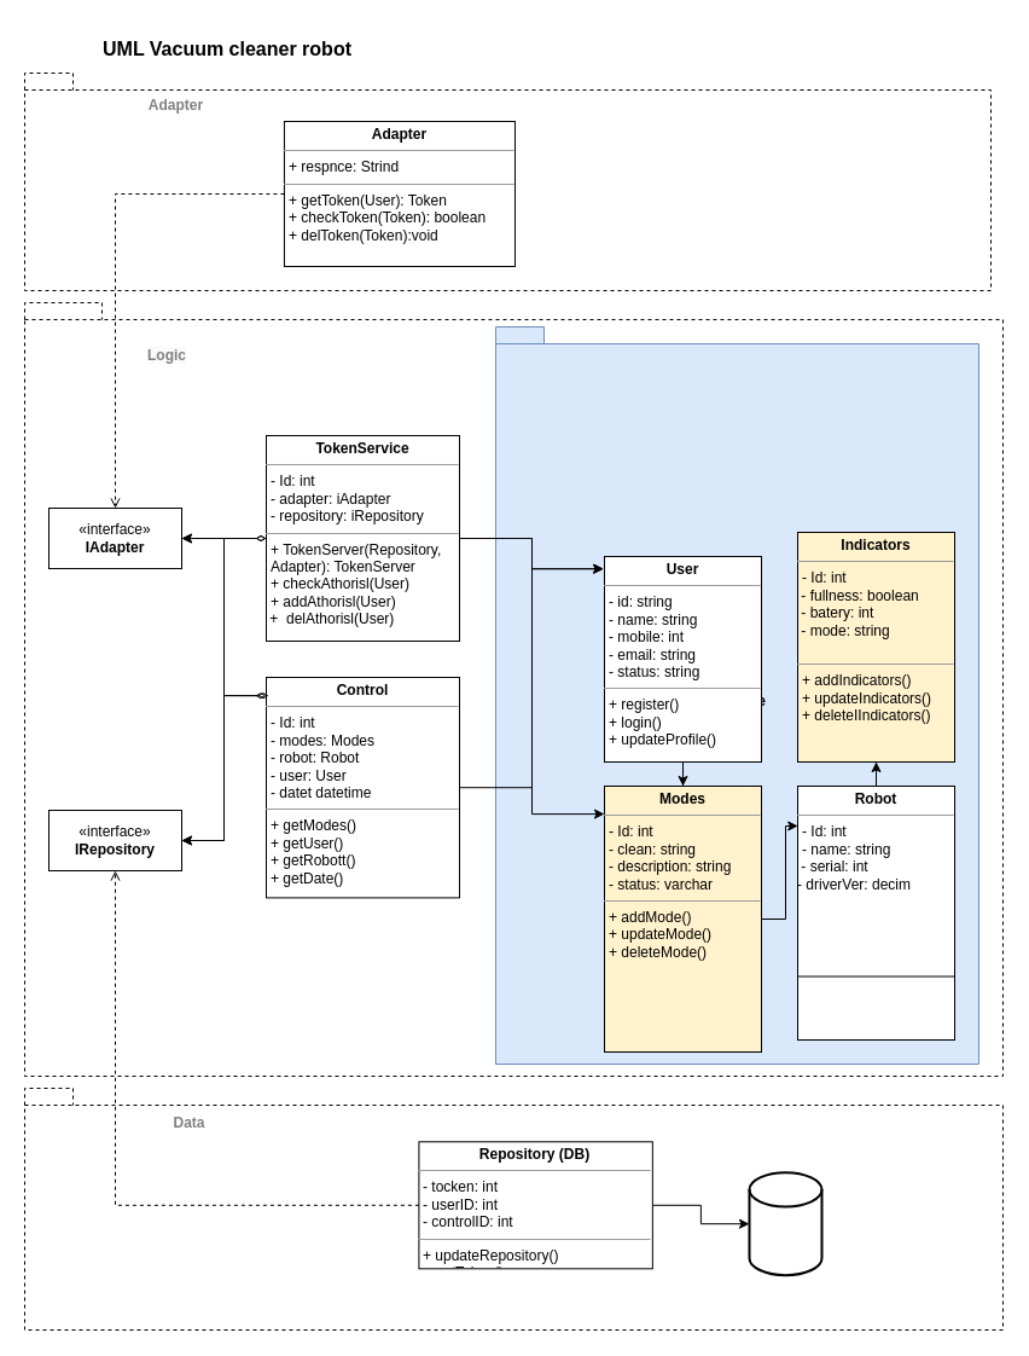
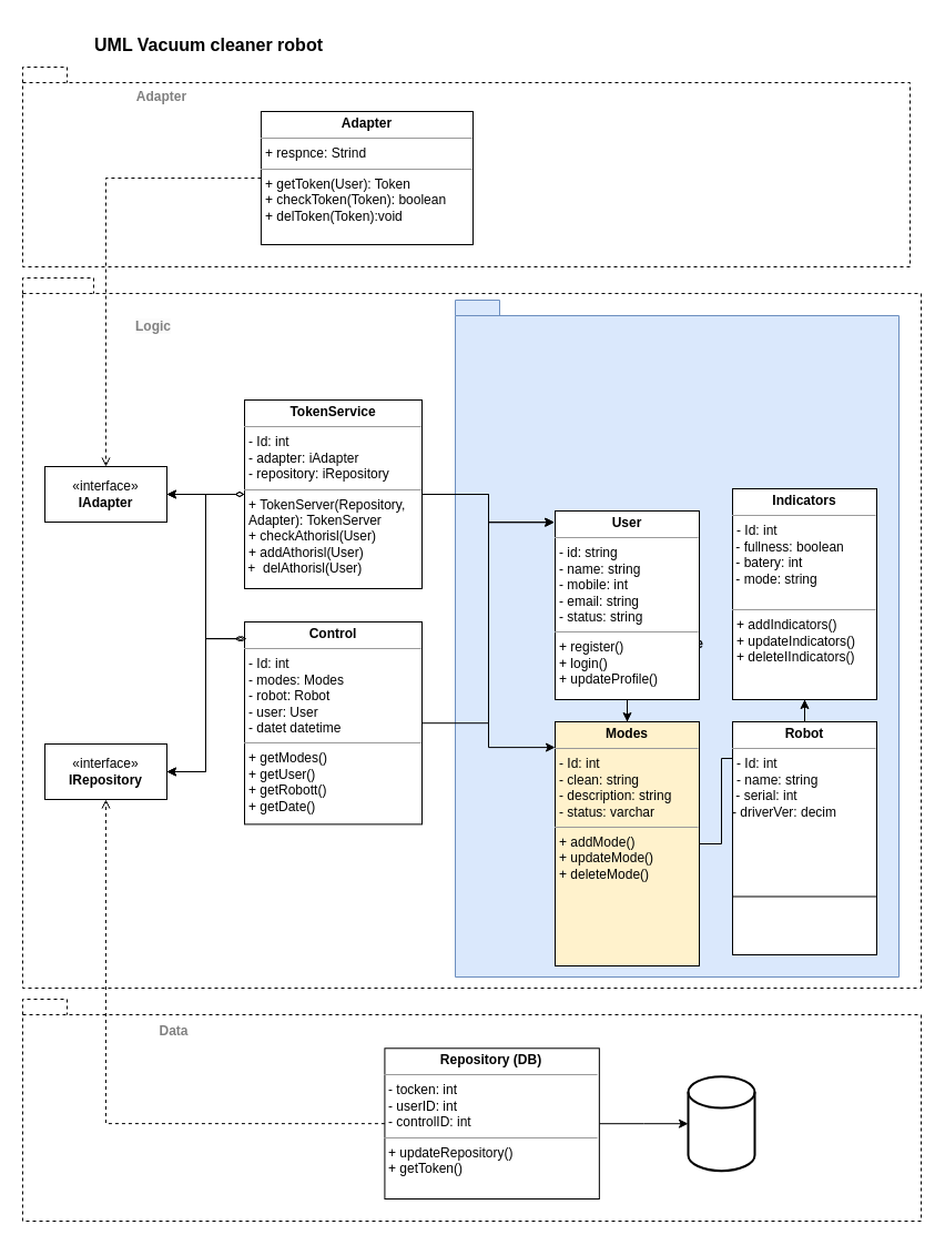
- <mxCell id="33" value="&lt;p style=&quot;margin:0px;margin-top:4px;text-align:center;&quot;&gt;&lt;b&gt;Indicators&lt;/b&gt;&lt;br&gt;&lt;/p&gt;&lt;hr size=&quot;1&quot;&gt;&lt;p style=&quot;margin:0px;margin-left:4px;&quot;&gt;- Id: int&lt;span style=&quot;background-color: initial;&quot;&gt;&amp;nbsp;&lt;/span&gt;&lt;/p&gt;&amp;nbsp;- fullness: boolean&lt;br&gt;&amp;nbsp;- batery: int&lt;br&gt;&amp;nbsp;- mode: string&lt;p style=&quot;margin:0px;margin-left:4px;&quot;&gt;&lt;br&gt;&lt;/p&gt;&lt;hr size=&quot;1&quot;&gt;&lt;p style=&quot;border-color: var(--border-color); margin: 0px 0px 0px 4px;&quot;&gt;+ add&lt;span style=&quot;border-color: var(--border-color); text-align: center;&quot;&gt;Indicators&lt;/span&gt;()&lt;/p&gt;&lt;p style=&quot;border-color: var(--border-color); margin: 0px 0px 0px 4px;&quot;&gt;+ updateIndicators()&lt;/p&gt;&lt;p style=&quot;border-color: var(--border-color); margin: 0px 0px 0px 4px;&quot;&gt;+ deleteIIndicators()&lt;/p&gt;" style="verticalAlign=top;align=left;overflow=fill;fontSize=12;fontFamily=Helvetica;html=1;whiteSpace=wrap;fillColor=#fff2cc;" parent="1" vertex="1"><mxGeometry x="660" y="440" width="130" height="190" as="geometry" /></mxCell>
+ <mxCell id="33" value="&lt;p style=&quot;margin:0px;margin-top:4px;text-align:center;&quot;&gt;&lt;b&gt;Indicators&lt;/b&gt;&lt;br&gt;&lt;/p&gt;&lt;hr size=&quot;1&quot;&gt;&lt;p style=&quot;margin:0px;margin-left:4px;&quot;&gt;- Id: int&lt;span style=&quot;background-color: initial;&quot;&gt;&amp;nbsp;&lt;/span&gt;&lt;/p&gt;&amp;nbsp;- fullness: boolean&lt;br&gt;&amp;nbsp;- batery: int&lt;br&gt;&amp;nbsp;- mode: string&lt;p style=&quot;margin:0px;margin-left:4px;&quot;&gt;&lt;br&gt;&lt;/p&gt;&lt;hr size=&quot;1&quot;&gt;&lt;p style=&quot;border-color: var(--border-color); margin: 0px 0px 0px 4px;&quot;&gt;+ add&lt;span style=&quot;border-color: var(--border-color); text-align: center;&quot;&gt;Indicators&lt;/span&gt;()&lt;/p&gt;&lt;p style=&quot;border-color: var(--border-color); margin: 0px 0px 0px 4px;&quot;&gt;+ updateIndicators()&lt;/p&gt;&lt;p style=&quot;border-color: var(--border-color); margin: 0px 0px 0px 4px;&quot;&gt;+ deleteIIndicators()&lt;/p&gt;" style="verticalAlign=top;align=left;overflow=fill;fontSize=12;fontFamily=Helvetica;html=1;whiteSpace=wrap;" parent="1" vertex="1"><mxGeometry x="660" y="440" width="130" height="190" as="geometry" /></mxCell>
- <mxCell id="34" style="edgeStyle=orthogonalEdgeStyle;rounded=0;orthogonalLoop=1;jettySize=auto;html=1;entryX=0.002;entryY=0.157;entryDx=0;entryDy=0;entryPerimeter=0;" parent="1" source="26" target="28" edge="1"><mxGeometry relative="1" as="geometry" /></mxCell>
+ <mxCell id="34" style="edgeStyle=orthogonalEdgeStyle;rounded=0;orthogonalLoop=1;jettySize=auto;html=1;entryX=0.002;entryY=0.157;entryDx=0;entryDy=0;entryPerimeter=0;endArrow=none;" parent="1" source="26" target="28" edge="1"><mxGeometry relative="1" as="geometry" /></mxCell>
- <mxCell id="8" value="&lt;p style=&quot;margin:0px;margin-top:4px;text-align:center;&quot;&gt;&lt;b style=&quot;border-color: var(--border-color);&quot;&gt;Repository (DB)&lt;/b&gt;&lt;br&gt;&lt;/p&gt;&lt;hr size=&quot;1&quot;&gt;&lt;p style=&quot;margin:0px;margin-left:4px;&quot;&gt;&lt;span style=&quot;background-color: initial;&quot;&gt;- tocken: int&lt;/span&gt;&lt;br&gt;&lt;/p&gt;&lt;p style=&quot;margin:0px;margin-left:4px;&quot;&gt;- userID: int&lt;/p&gt;&lt;p style=&quot;margin:0px;margin-left:4px;&quot;&gt;- controlID: int&lt;/p&gt;&lt;hr size=&quot;1&quot;&gt;&lt;p style=&quot;margin:0px;margin-left:4px;&quot;&gt;+ updateRepository()&lt;br&gt;&lt;/p&gt;&lt;p style=&quot;margin:0px;margin-left:4px;&quot;&gt;+ getToken()&lt;/p&gt;" style="verticalAlign=top;align=left;overflow=fill;fontSize=12;fontFamily=Helvetica;html=1;whiteSpace=wrap;" parent="4" vertex="1"><mxGeometry x="326.42" y="44.29" width="193.43" height="105" as="geometry" /></mxCell>
+ <mxCell id="8" value="&lt;p style=&quot;margin:0px;margin-top:4px;text-align:center;&quot;&gt;&lt;b style=&quot;border-color: var(--border-color);&quot;&gt;Repository (DB)&lt;/b&gt;&lt;br&gt;&lt;/p&gt;&lt;hr size=&quot;1&quot;&gt;&lt;p style=&quot;margin:0px;margin-left:4px;&quot;&gt;&lt;span style=&quot;background-color: initial;&quot;&gt;- tocken: int&lt;/span&gt;&lt;br&gt;&lt;/p&gt;&lt;p style=&quot;margin:0px;margin-left:4px;&quot;&gt;- userID: int&lt;/p&gt;&lt;p style=&quot;margin:0px;margin-left:4px;&quot;&gt;- controlID: int&lt;/p&gt;&lt;hr size=&quot;1&quot;&gt;&lt;p style=&quot;margin:0px;margin-left:4px;&quot;&gt;+ updateRepository()&lt;br&gt;&lt;/p&gt;&lt;p style=&quot;margin:0px;margin-left:4px;&quot;&gt;+ getToken()&lt;/p&gt;" style="verticalAlign=top;align=left;overflow=fill;fontSize=12;fontFamily=Helvetica;html=1;whiteSpace=wrap;" parent="4" vertex="1"><mxGeometry x="326.42" y="44.29" width="193.43" height="135.71" as="geometry" /></mxCell>
